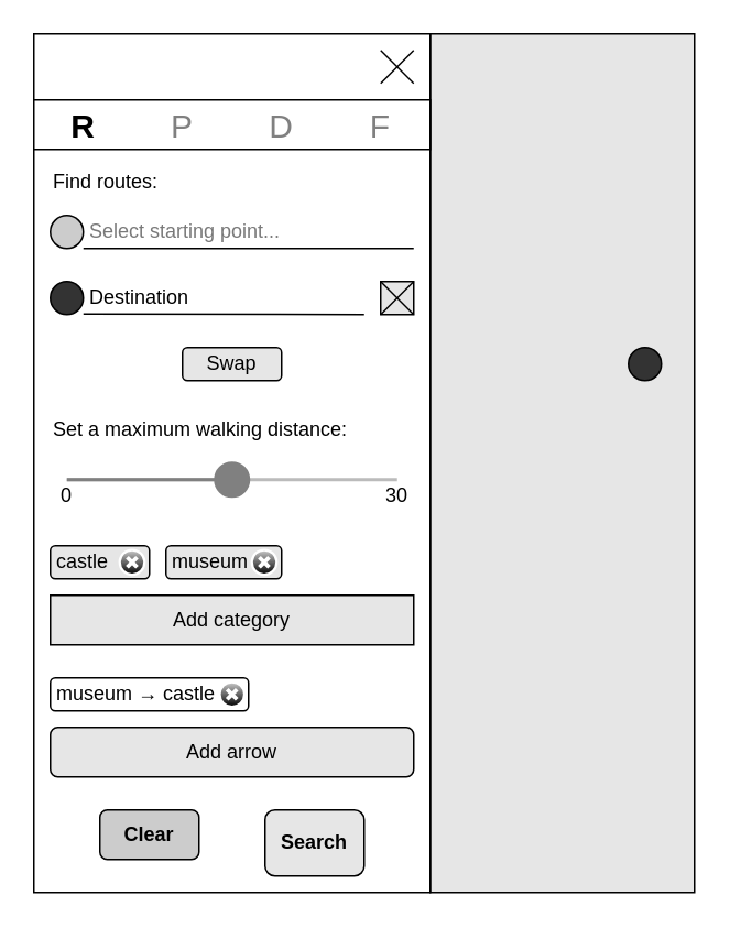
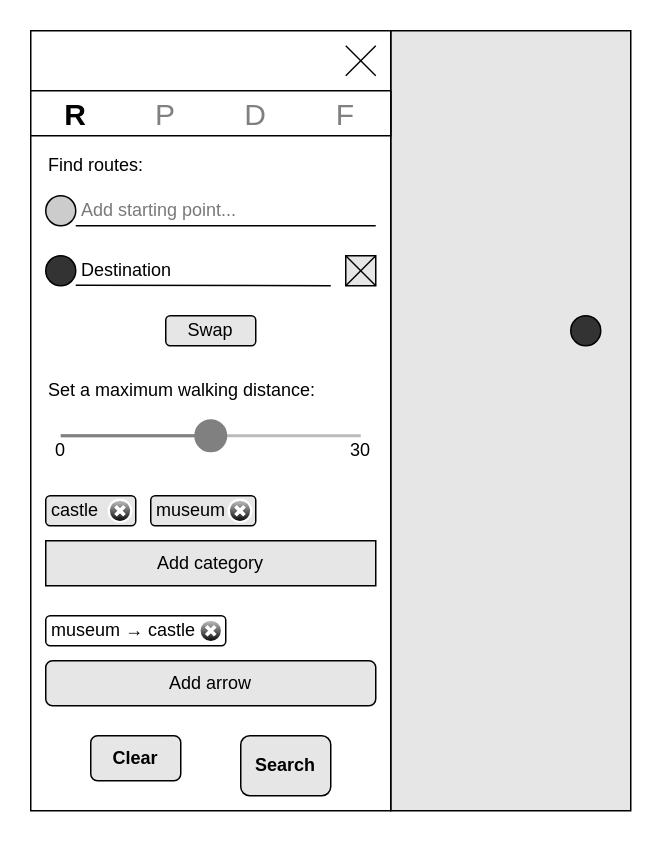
- <mxCell id="16" value="Select starting point..." style="text;html=1;strokeColor=none;fillColor=none;align=left;verticalAlign=middle;whiteSpace=wrap;rounded=0;fontColor=#797979;spacingLeft=2;" parent="1" vertex="1"><mxGeometry x="50" y="130" width="200" height="20" as="geometry" /></mxCell>
+ <mxCell id="16" value="Add starting point..." style="text;html=1;strokeColor=none;fillColor=none;align=left;verticalAlign=middle;whiteSpace=wrap;rounded=0;fontColor=#797979;spacingLeft=2;" parent="1" vertex="1"><mxGeometry x="50" y="130" width="200" height="20" as="geometry" /></mxCell>
- <mxCell id="20" value="Clear" style="rounded=1;whiteSpace=wrap;html=1;fontColor=#000000;fontStyle=1;fillColor=#cccccc;" parent="1" vertex="1"><mxGeometry x="60" y="490" width="60" height="30" as="geometry" /></mxCell>
+ <mxCell id="20" value="Clear" style="rounded=1;whiteSpace=wrap;html=1;fontColor=#000000;fontStyle=1;fillColor=#E6E6E6;" parent="1" vertex="1"><mxGeometry x="60" y="490" width="60" height="30" as="geometry" /></mxCell>
